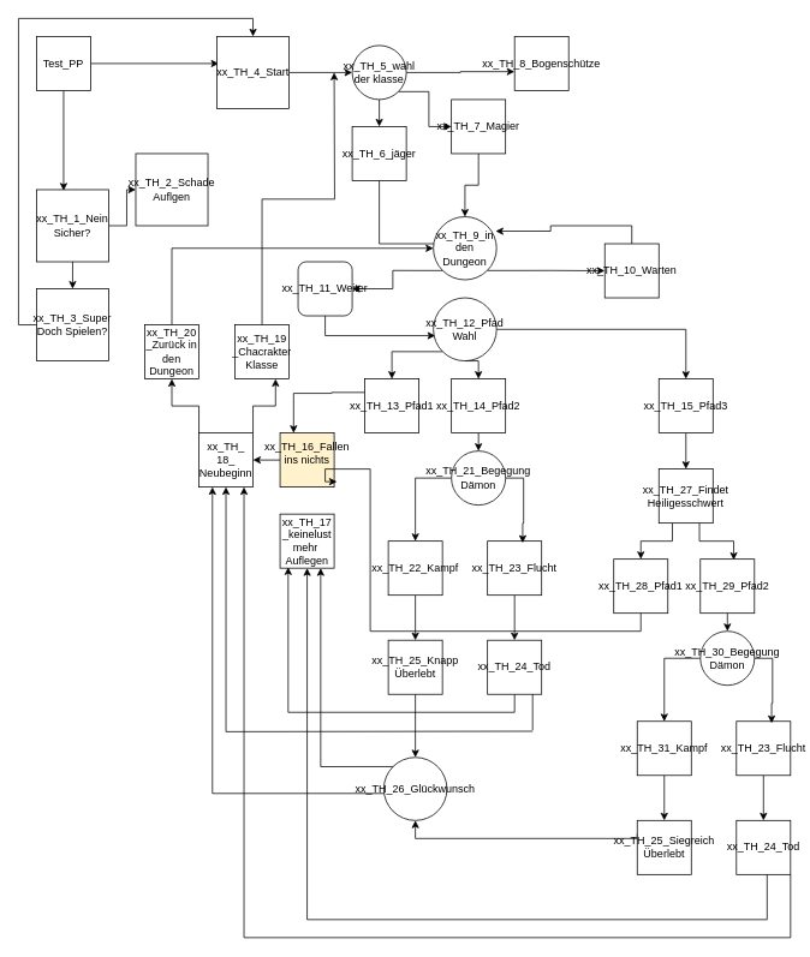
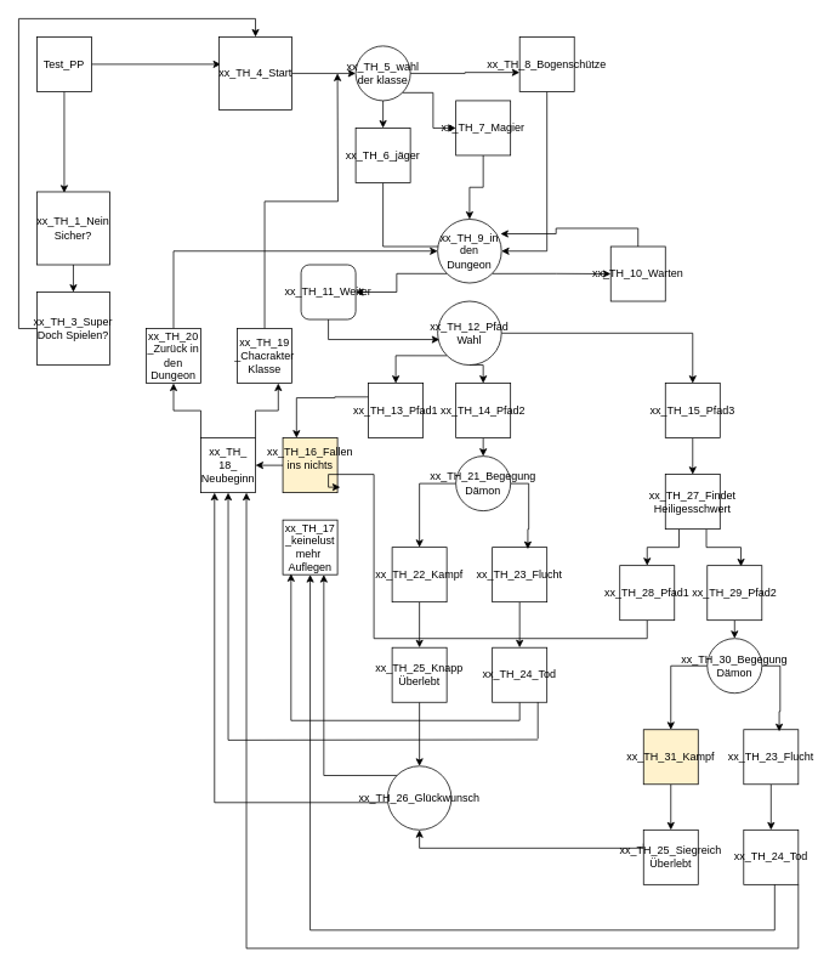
+ <mxCell id="19" style="edgeStyle=orthogonalEdgeStyle;rounded=0;orthogonalLoop=1;jettySize=auto;html=1;exitX=0.5;exitY=1;exitDx=0;exitDy=0;entryX=1;entryY=0.5;entryDx=0;entryDy=0;" parent="1" source="20" target="25" edge="1"><mxGeometry relative="1" as="geometry"><mxPoint x="600" y="280" as="targetPoint" /></mxGeometry></mxCell>
- <mxCell id="8" value="xx_TH_2_Schade&lt;br&gt;Auflgen" style="whiteSpace=wrap;html=1;aspect=fixed;" parent="1" vertex="1"><mxGeometry x="150" y="170" width="80" height="80" as="geometry" /></mxCell>
- <mxCell id="5" style="edgeStyle=orthogonalEdgeStyle;rounded=0;orthogonalLoop=1;jettySize=auto;html=1;exitX=1;exitY=0.5;exitDx=0;exitDy=0;entryX=0;entryY=0.5;entryDx=0;entryDy=0;" parent="1" source="7" target="8" edge="1"><mxGeometry relative="1" as="geometry" /></mxCell>
- <mxCell id="76" value="xx_TH_31_Kampf" style="whiteSpace=wrap;html=1;aspect=fixed;" parent="1" vertex="1"><mxGeometry x="706" y="800" width="60" height="60" as="geometry" /></mxCell>
+ <mxCell id="76" value="xx_TH_31_Kampf" style="whiteSpace=wrap;html=1;aspect=fixed;fillColor=#fff2cc;" parent="1" vertex="1"><mxGeometry x="706" y="800" width="60" height="60" as="geometry" /></mxCell>
